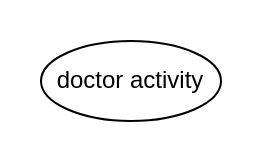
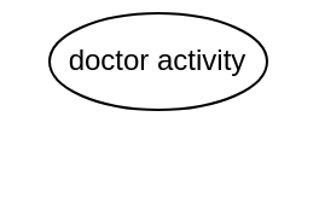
- <mxCell id="2" value="doctor activity" style="ellipse;whiteSpace=wrap;html=1;" vertex="1" parent="1"><mxGeometry x="20" y="20" width="90" height="40" as="geometry" /></mxCell>
+ <mxCell id="2" value="doctor activity" style="ellipse;whiteSpace=wrap;html=1;" vertex="1" parent="1"><mxGeometry x="20" y="5" width="90" height="40" as="geometry" /></mxCell>
